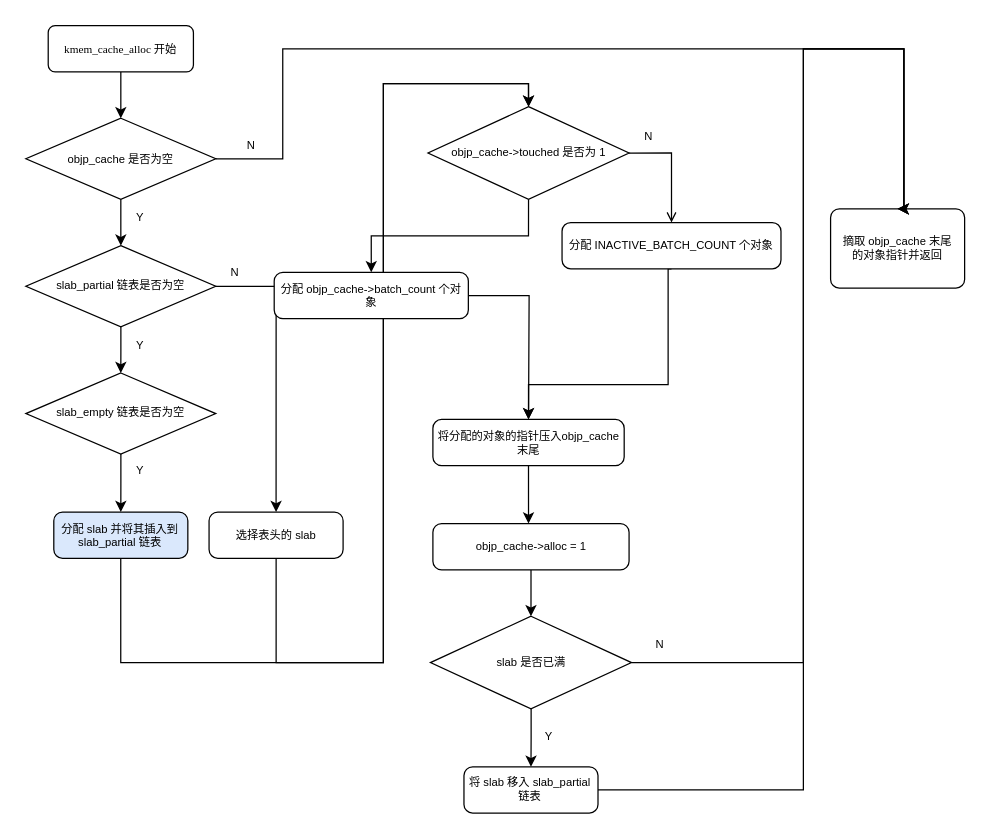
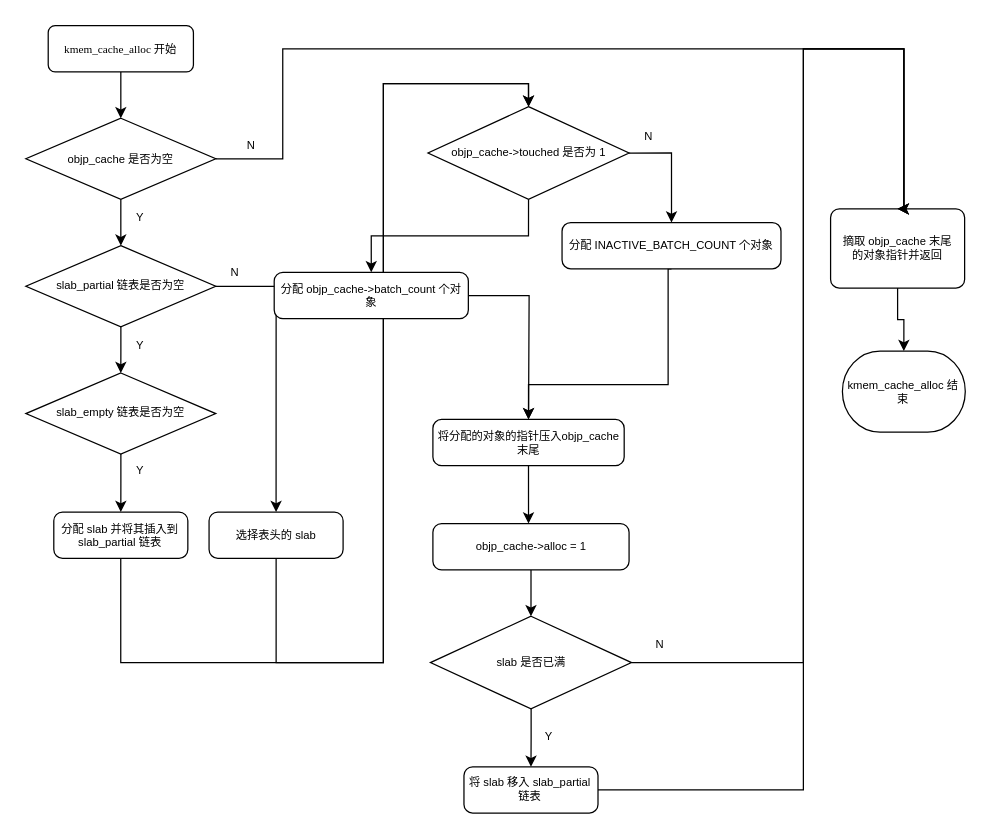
- <mxCell id="30" style="edgeStyle=orthogonalEdgeStyle;rounded=0;orthogonalLoop=1;jettySize=auto;html=1;exitX=1;exitY=0.5;exitDx=0;exitDy=0;exitPerimeter=0;entryX=0.5;entryY=0;entryDx=0;entryDy=0;fontSize=9;endArrow=open;" parent="1" source="19" target="29" edge="1"><mxGeometry relative="1" as="geometry" /></mxCell>
+ <mxCell id="30" style="edgeStyle=orthogonalEdgeStyle;rounded=0;orthogonalLoop=1;jettySize=auto;html=1;exitX=1;exitY=0.5;exitDx=0;exitDy=0;exitPerimeter=0;entryX=0.5;entryY=0;entryDx=0;entryDy=0;fontSize=9;" parent="1" source="19" target="29" edge="1"><mxGeometry relative="1" as="geometry" /></mxCell>
+ <mxCell id="34" style="edgeStyle=orthogonalEdgeStyle;rounded=0;orthogonalLoop=1;jettySize=auto;html=1;exitX=0.5;exitY=1;exitDx=0;exitDy=0;entryX=0.5;entryY=0;entryDx=0;entryDy=0;entryPerimeter=0;strokeWidth=1;fontSize=9;" parent="1" source="7" target="33" edge="1"><mxGeometry relative="1" as="geometry" /></mxCell>
+ <mxCell id="33" value="kmem_cache_alloc 结束" style="strokeWidth=1;html=1;shape=mxgraph.flowchart.terminator;whiteSpace=wrap;container=0;fontSize=9;" parent="1" vertex="1"><mxGeometry x="673.234" y="280.338" width="98.298" height="64.853" as="geometry" /></mxCell>
- <mxCell id="16" value="分配 slab 并将其插入到 slab_partial 链表" style="rounded=1;whiteSpace=wrap;html=1;absoluteArcSize=1;arcSize=14;strokeWidth=1;container=0;fontSize=9;fillColor=#dae8fc;" parent="1" vertex="1"><mxGeometry x="42.34" y="409.118" width="107.234" height="37.059" as="geometry" /></mxCell>
+ <mxCell id="16" value="分配 slab 并将其插入到 slab_partial 链表" style="rounded=1;whiteSpace=wrap;html=1;absoluteArcSize=1;arcSize=14;strokeWidth=1;container=0;fontSize=9;" parent="1" vertex="1"><mxGeometry x="42.34" y="409.118" width="107.234" height="37.059" as="geometry" /></mxCell>
